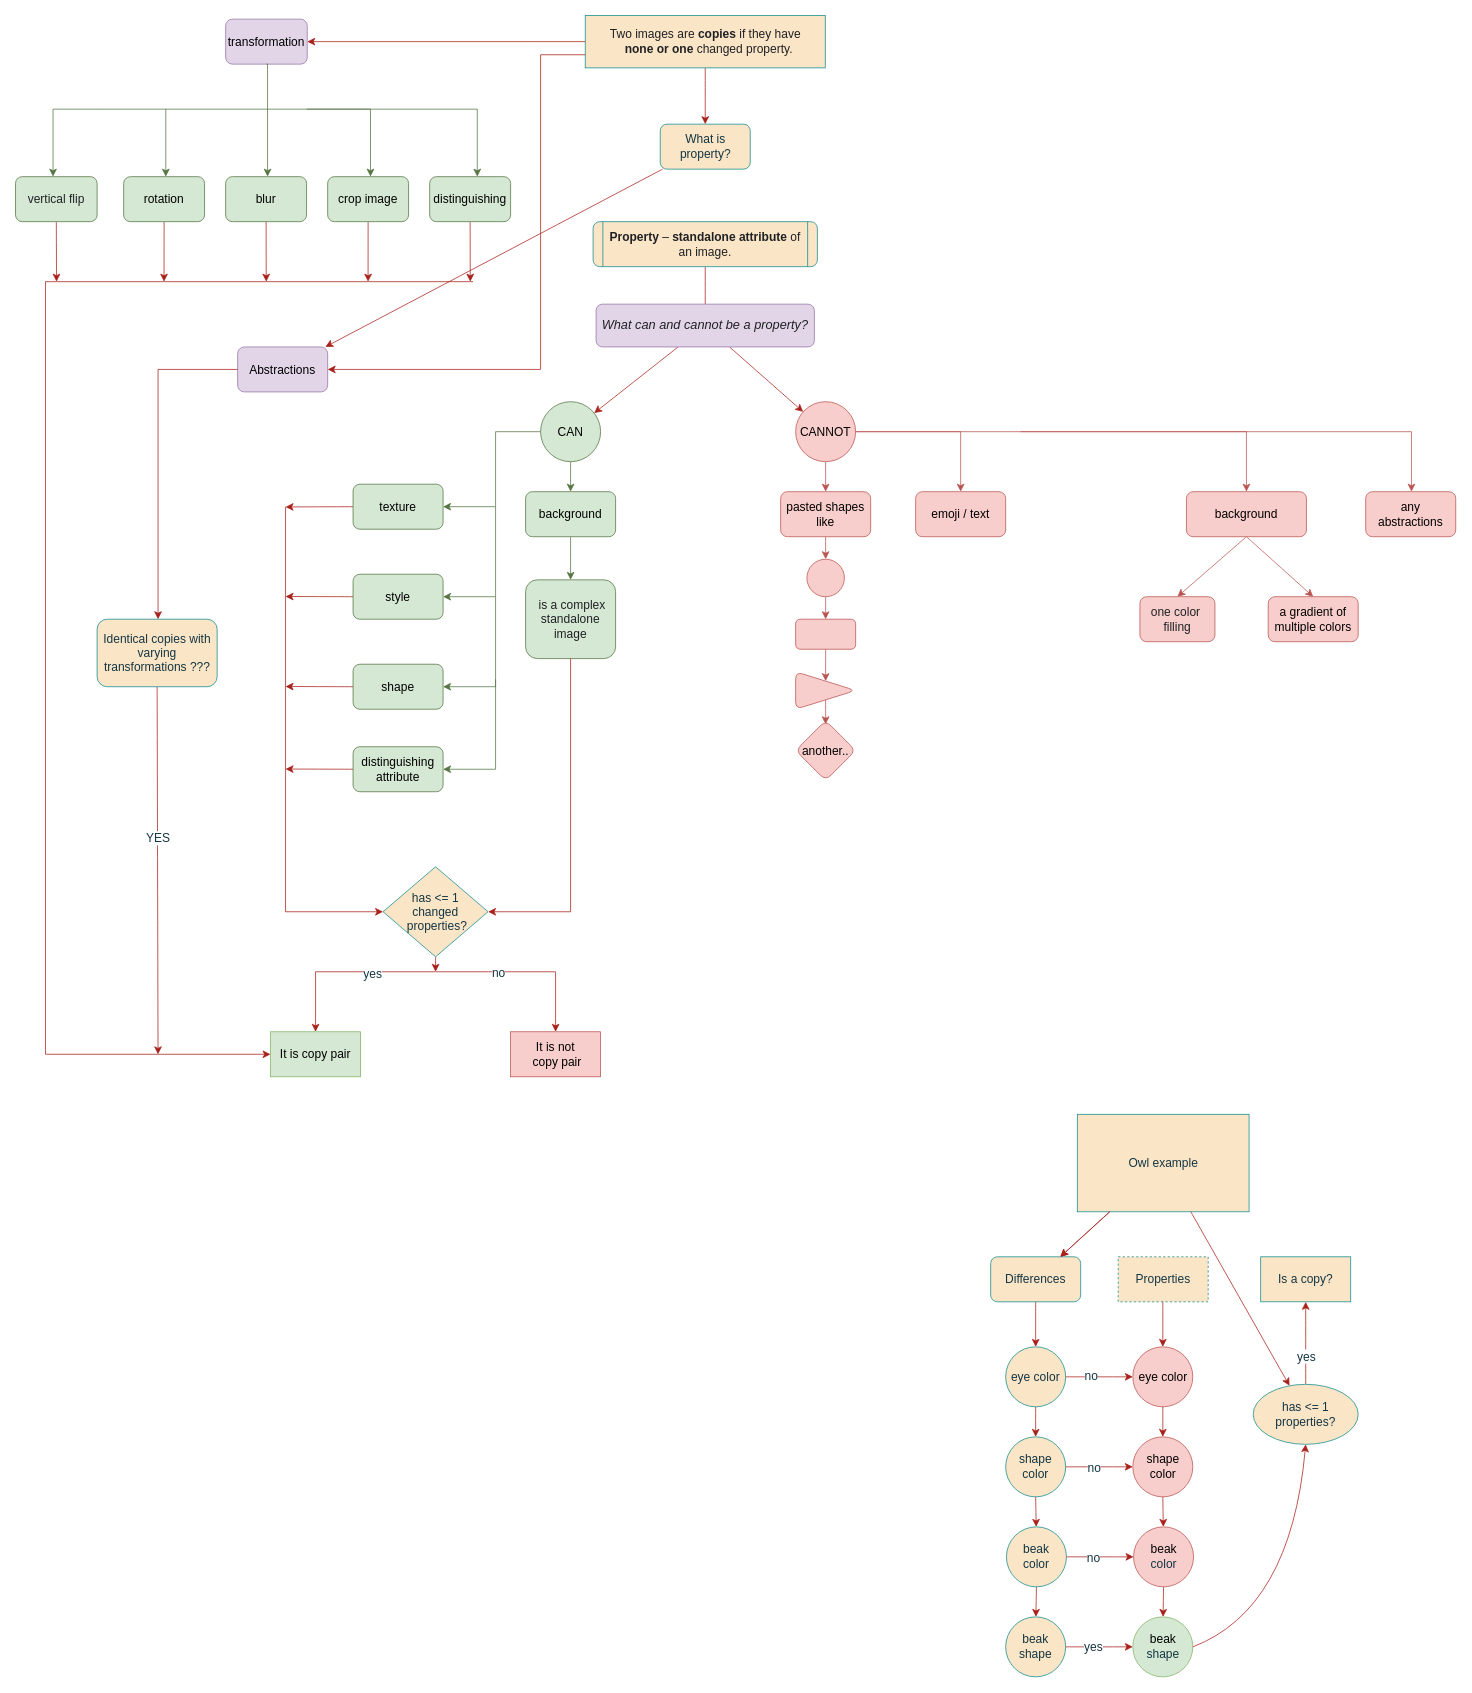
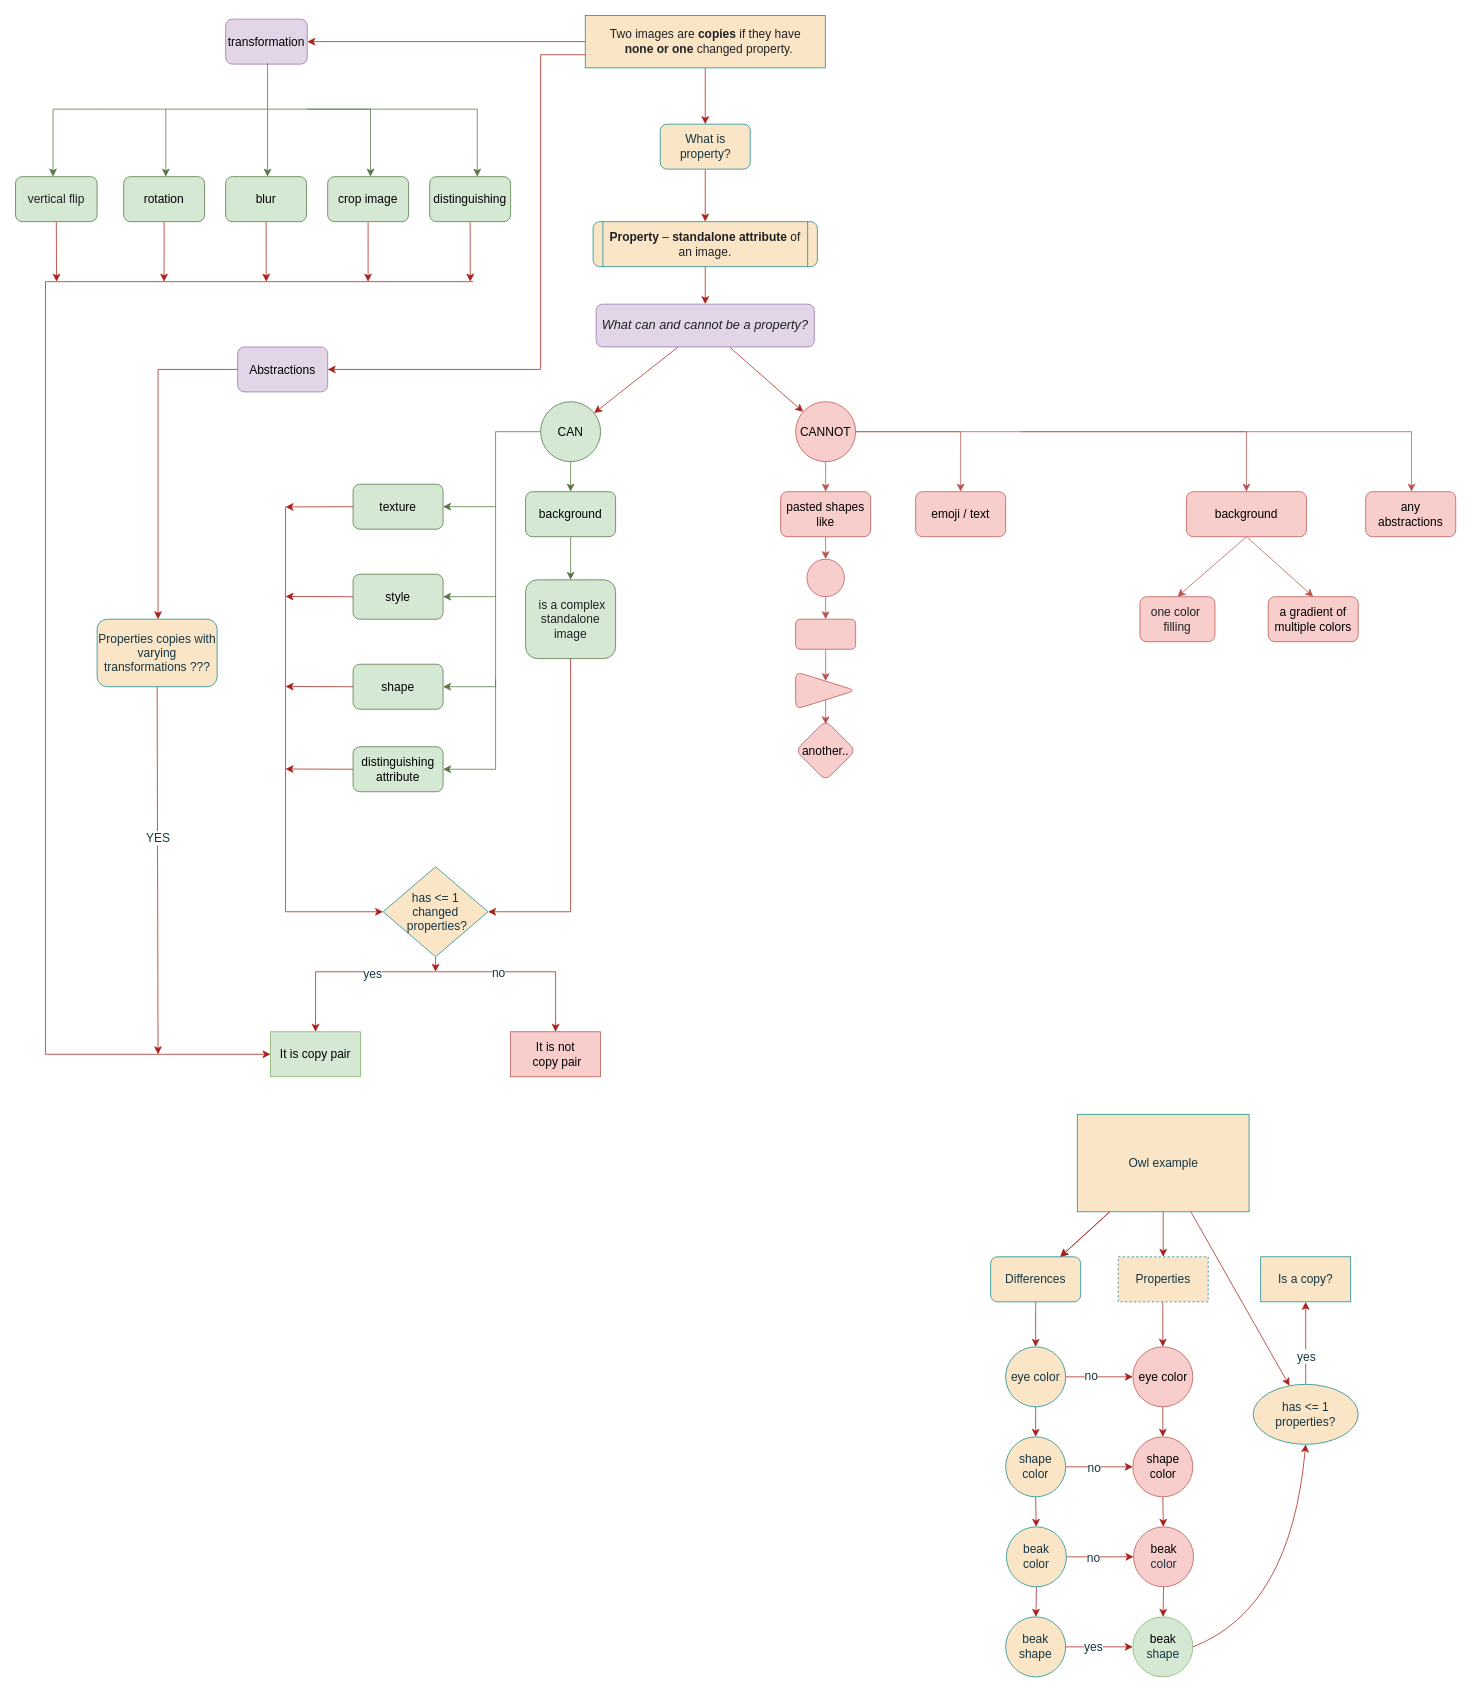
- <mxCell id="2" value="" style="edgeStyle=none;curved=1;rounded=1;orthogonalLoop=1;jettySize=auto;html=1;fontSize=12;startSize=8;endSize=8;labelBackgroundColor=none;strokeColor=#A8201A;fontColor=default;" edge="1" parent="1" source="3" target="116"><mxGeometry relative="1" as="geometry" /></mxCell>
+ <mxCell id="2" value="" style="edgeStyle=none;curved=1;rounded=1;orthogonalLoop=1;jettySize=auto;html=1;fontSize=12;startSize=8;endSize=8;labelBackgroundColor=none;strokeColor=#A8201A;fontColor=default;" edge="1" parent="1" source="3" target="5"><mxGeometry relative="1" as="geometry" /></mxCell>
- <mxCell id="4" value="" style="edgeStyle=none;curved=1;rounded=0;orthogonalLoop=1;jettySize=auto;html=1;strokeColor=#A8201A;fontSize=12;fontColor=#143642;startSize=8;endSize=8;fillColor=#FAE5C7;endArrow=none;" edge="1" parent="1" source="5" target="8"><mxGeometry relative="1" as="geometry" /></mxCell>
+ <mxCell id="4" value="" style="edgeStyle=none;curved=1;rounded=0;orthogonalLoop=1;jettySize=auto;html=1;strokeColor=#A8201A;fontSize=12;fontColor=#143642;startSize=8;endSize=8;fillColor=#FAE5C7;" edge="1" parent="1" source="5" target="8"><mxGeometry relative="1" as="geometry" /></mxCell>
- <mxCell id="120" value="Identical copies with varying transformations ???" style="rounded=1;whiteSpace=wrap;html=1;strokeColor=#0F8B8D;fontSize=16;fontColor=#143642;fillColor=#FAE5C7;glass=0;" vertex="1" parent="1"><mxGeometry x="128.79" y="825" width="160" height="90" as="geometry" /></mxCell>
+ <mxCell id="120" value="Properties copies with varying transformations ???" style="rounded=1;whiteSpace=wrap;html=1;strokeColor=#0F8B8D;fontSize=16;fontColor=#143642;fillColor=#FAE5C7;glass=0;" vertex="1" parent="1"><mxGeometry x="128.79" y="825" width="160" height="90" as="geometry" /></mxCell>
+ <mxCell id="91" value="" style="edgeStyle=none;curved=1;rounded=0;orthogonalLoop=1;jettySize=auto;html=1;strokeColor=#A8201A;fontSize=12;fontColor=#143642;startSize=8;endSize=8;fillColor=#FAE5C7;" edge="1" parent="77" source="78" target="90"><mxGeometry relative="1" as="geometry" /></mxCell>
